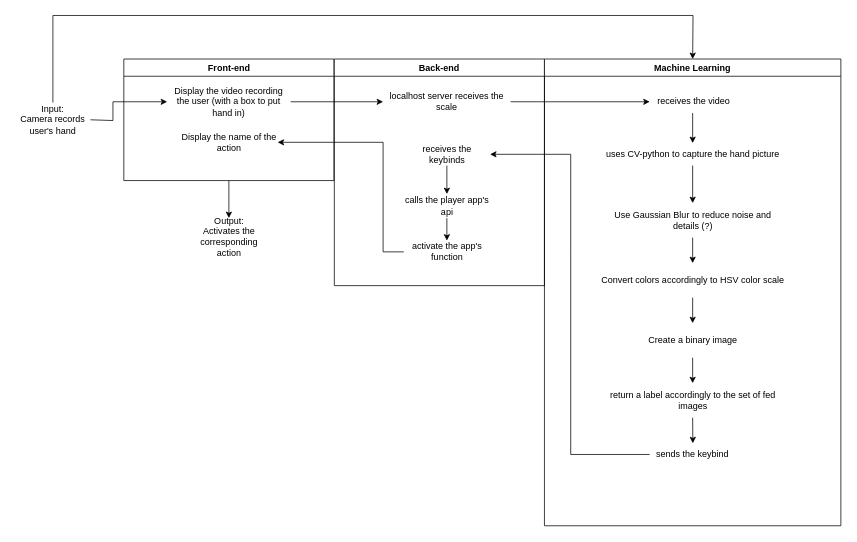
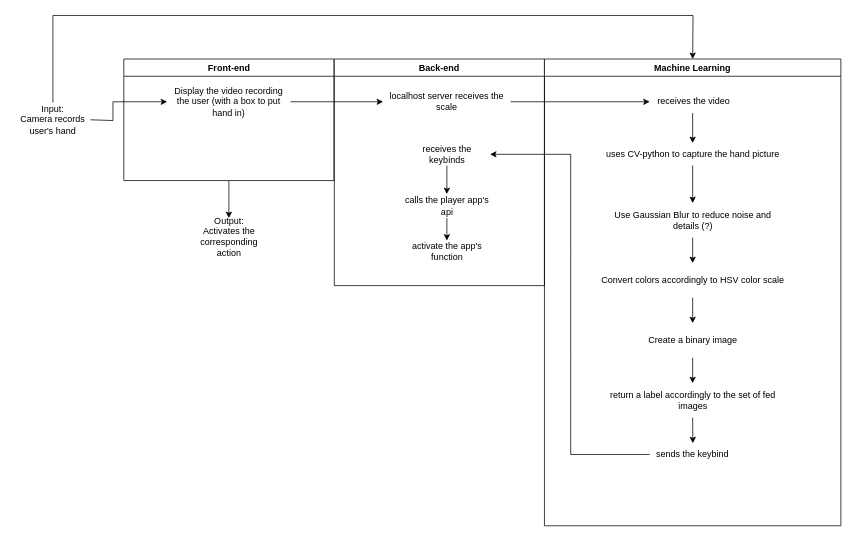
- <mxCell id="4" value="Display the name of the action" style="text;html=1;align=center;verticalAlign=middle;whiteSpace=wrap;rounded=0;" vertex="1" parent="2"><mxGeometry x="75" y="96" width="130" height="30" as="geometry" /></mxCell>
- <mxCell id="30" value="" style="endArrow=classic;html=1;rounded=0;exitX=0;exitY=0.5;exitDx=0;exitDy=0;entryX=1;entryY=0.5;entryDx=0;entryDy=0;" edge="1" parent="1" source="9" target="4"><mxGeometry width="50" height="50" relative="1" as="geometry"><mxPoint x="560" y="420" as="sourcePoint" /><mxPoint x="400" y="205" as="targetPoint" /><Array as="points"><mxPoint x="510" y="335" /><mxPoint x="510" y="189" /></Array></mxGeometry></mxCell>
